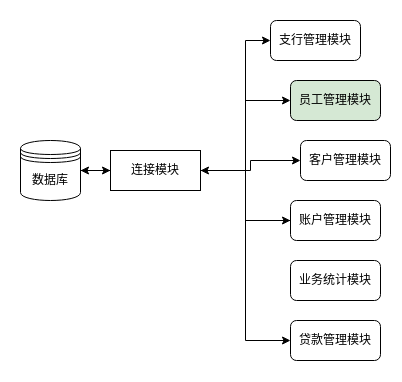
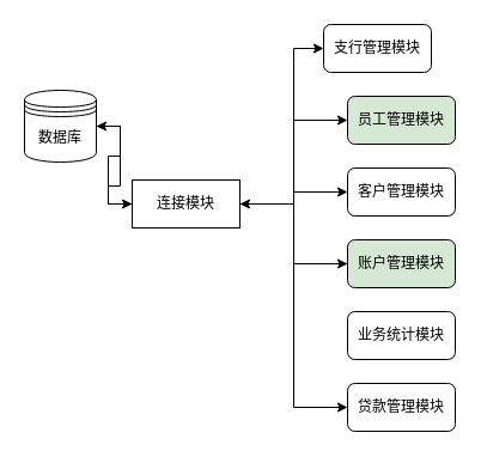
- <mxCell id="13" value="客户管理模块" style="rounded=1;whiteSpace=wrap;html=1;" vertex="1" parent="1"><mxGeometry x="300" y="140" width="90" height="40" as="geometry" /></mxCell>
+ <mxCell id="13" value="客户管理模块" style="rounded=1;whiteSpace=wrap;html=1;" vertex="1" parent="1"><mxGeometry x="290" y="140" width="90" height="40" as="geometry" /></mxCell>
- <mxCell id="3" value="数据库" style="shape=datastore;whiteSpace=wrap;html=1;" vertex="1" parent="1"><mxGeometry x="20" y="140" width="60" height="60" as="geometry" /></mxCell>
+ <mxCell id="3" value="数据库" style="shape=datastore;whiteSpace=wrap;html=1;" vertex="1" parent="1"><mxGeometry x="20" y="75" width="60" height="60" as="geometry" /></mxCell>
- <mxCell id="15" value="账户管理模块" style="rounded=1;whiteSpace=wrap;html=1;" vertex="1" parent="1"><mxGeometry x="290" y="200" width="90" height="40" as="geometry" /></mxCell>
+ <mxCell id="15" value="账户管理模块" style="rounded=1;whiteSpace=wrap;html=1;fillColor=#d5e8d4;" vertex="1" parent="1"><mxGeometry x="290" y="200" width="90" height="40" as="geometry" /></mxCell>
